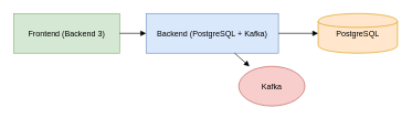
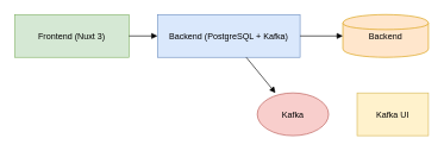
- <mxCell id="2" value="Frontend (Backend 3)" style="shape=rectangle;fillColor=#D5E8D4;strokeColor=#82B366;" vertex="1" parent="1"><mxGeometry x="20" y="20" width="160" height="60" as="geometry" /></mxCell>
+ <mxCell id="2" value="Frontend (Nuxt 3)" style="shape=rectangle;fillColor=#D5E8D4;strokeColor=#82B366;" vertex="1" parent="1"><mxGeometry x="20" y="20" width="160" height="60" as="geometry" /></mxCell>
- <mxCell id="4" value="PostgreSQL" style="shape=cylinder;fillColor=#FFE6CC;strokeColor=#D79B00;" vertex="1" parent="1"><mxGeometry x="480" y="20" width="120" height="60" as="geometry" /></mxCell>
+ <mxCell id="4" value="Backend" style="shape=cylinder;fillColor=#FFE6CC;strokeColor=#D79B00;" vertex="1" parent="1"><mxGeometry x="480" y="20" width="120" height="60" as="geometry" /></mxCell>
- <mxCell id="5" value="Kafka" style="shape=ellipse;fillColor=#F8CECC;strokeColor=#B85450;" vertex="1" parent="1"><mxGeometry x="360" y="100" width="100" height="60" as="geometry" /></mxCell>
+ <mxCell id="5" value="Kafka" style="shape=ellipse;fillColor=#F8CECC;strokeColor=#B85450;" vertex="1" parent="1"><mxGeometry x="360" y="130" width="100" height="60" as="geometry" /></mxCell>
+ <mxCell id="6" value="Kafka UI" style="shape=rectangle;fillColor=#FFF2CC;strokeColor=#D6B656;" vertex="1" parent="1"><mxGeometry x="500" y="130" width="100" height="60" as="geometry" /></mxCell>
